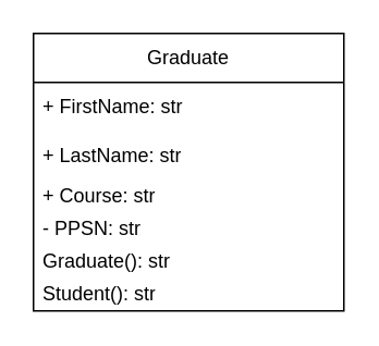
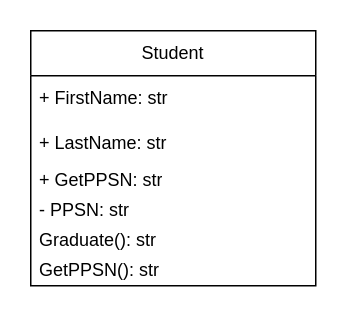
- <mxCell id="2" value="Graduate" style="swimlane;fontStyle=0;childLayout=stackLayout;horizontal=1;startSize=30;horizontalStack=0;resizeParent=1;resizeParentMax=0;resizeLast=0;collapsible=1;marginBottom=0;whiteSpace=wrap;html=1;" vertex="1" parent="1"><mxGeometry x="20" y="20" width="190" height="170" as="geometry" /></mxCell>
+ <mxCell id="2" value="Student" style="swimlane;fontStyle=0;childLayout=stackLayout;horizontal=1;startSize=30;horizontalStack=0;resizeParent=1;resizeParentMax=0;resizeLast=0;collapsible=1;marginBottom=0;whiteSpace=wrap;html=1;" vertex="1" parent="1"><mxGeometry x="20" y="20" width="190" height="170" as="geometry" /></mxCell>
- <mxCell id="5" value="+ Course: str" style="text;strokeColor=none;fillColor=none;align=left;verticalAlign=middle;spacingLeft=4;spacingRight=4;overflow=hidden;points=[[0,0.5],[1,0.5]];portConstraint=eastwest;rotatable=0;whiteSpace=wrap;html=1;" vertex="1" parent="2"><mxGeometry y="90" width="190" height="20" as="geometry" /></mxCell>
+ <mxCell id="5" value="+ GetPPSN: str" style="text;strokeColor=none;fillColor=none;align=left;verticalAlign=middle;spacingLeft=4;spacingRight=4;overflow=hidden;points=[[0,0.5],[1,0.5]];portConstraint=eastwest;rotatable=0;whiteSpace=wrap;html=1;" vertex="1" parent="2"><mxGeometry y="90" width="190" height="20" as="geometry" /></mxCell>
- <mxCell id="8" value="Student(): str" style="text;strokeColor=none;fillColor=none;align=left;verticalAlign=middle;spacingLeft=4;spacingRight=4;overflow=hidden;points=[[0,0.5],[1,0.5]];portConstraint=eastwest;rotatable=0;whiteSpace=wrap;html=1;" vertex="1" parent="2"><mxGeometry y="150" width="190" height="20" as="geometry" /></mxCell>
+ <mxCell id="8" value="GetPPSN(): str" style="text;strokeColor=none;fillColor=none;align=left;verticalAlign=middle;spacingLeft=4;spacingRight=4;overflow=hidden;points=[[0,0.5],[1,0.5]];portConstraint=eastwest;rotatable=0;whiteSpace=wrap;html=1;" vertex="1" parent="2"><mxGeometry y="150" width="190" height="20" as="geometry" /></mxCell>
